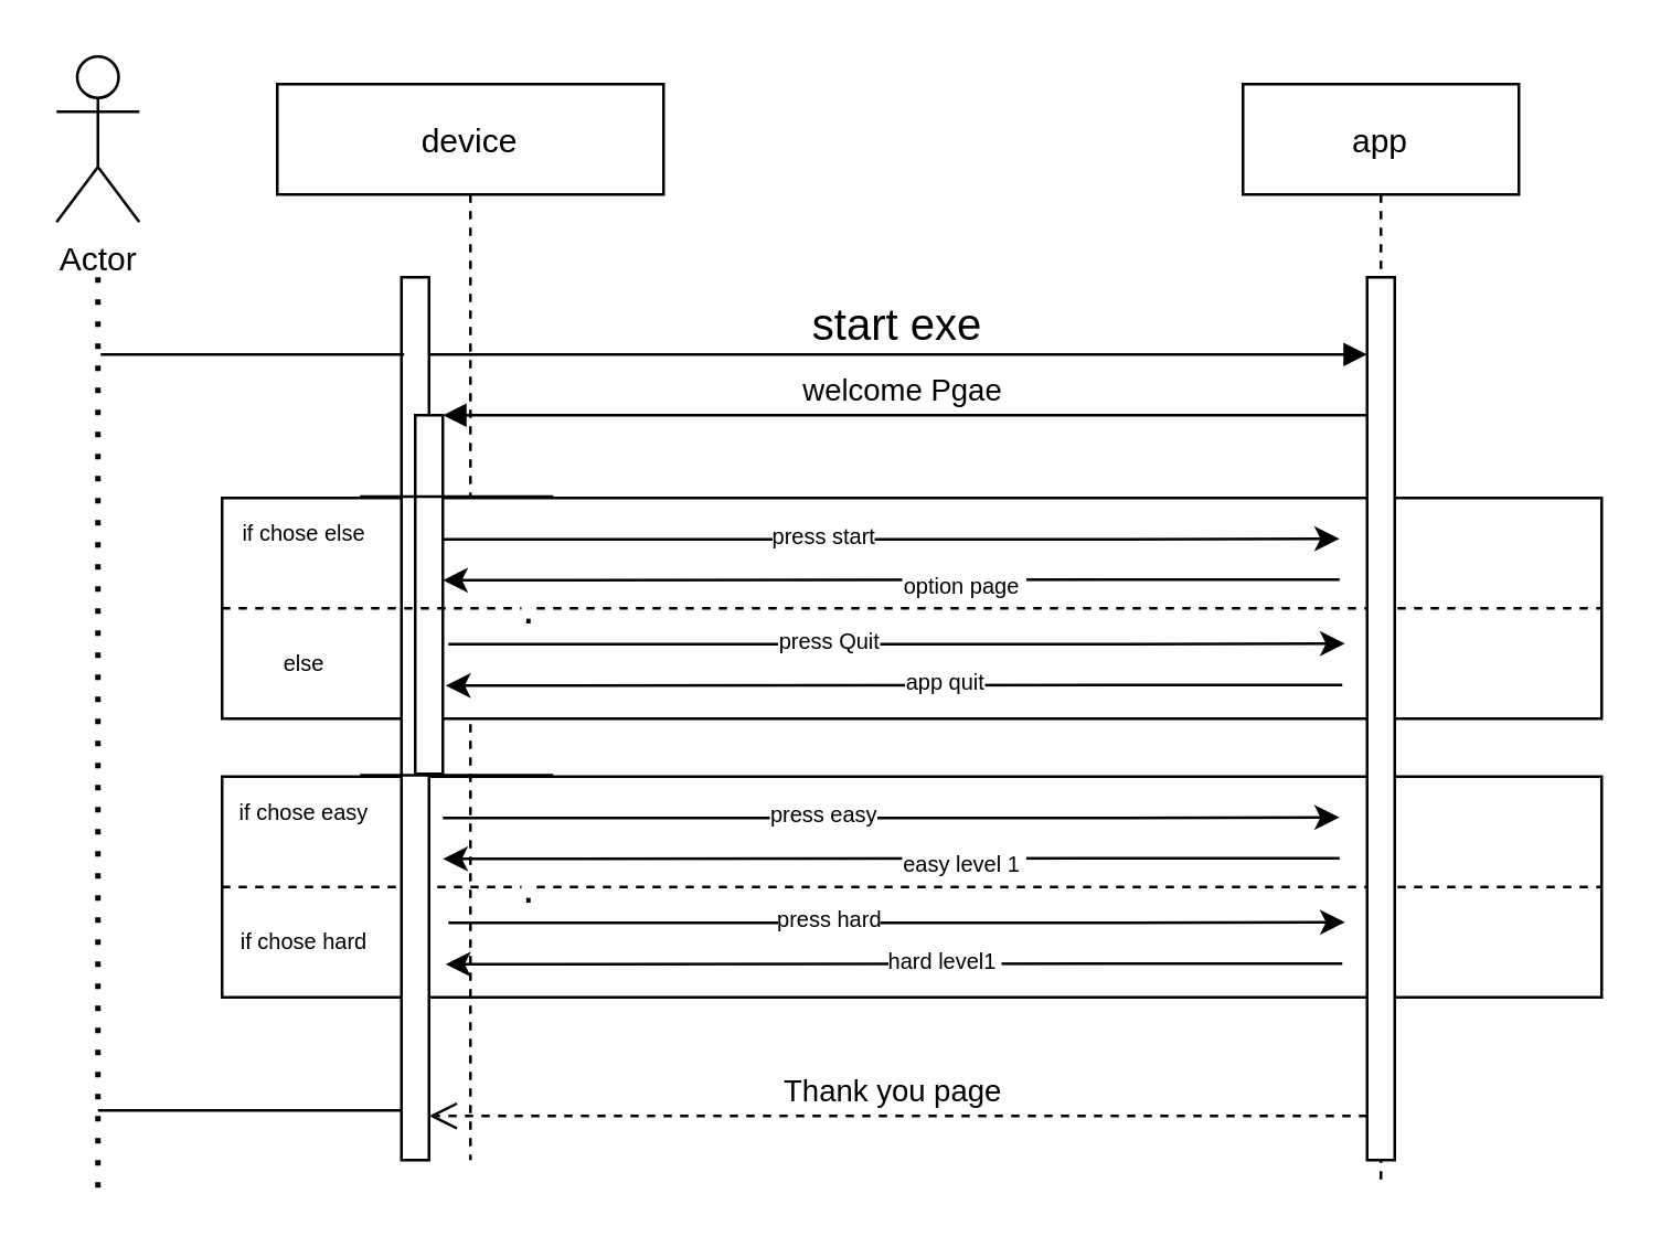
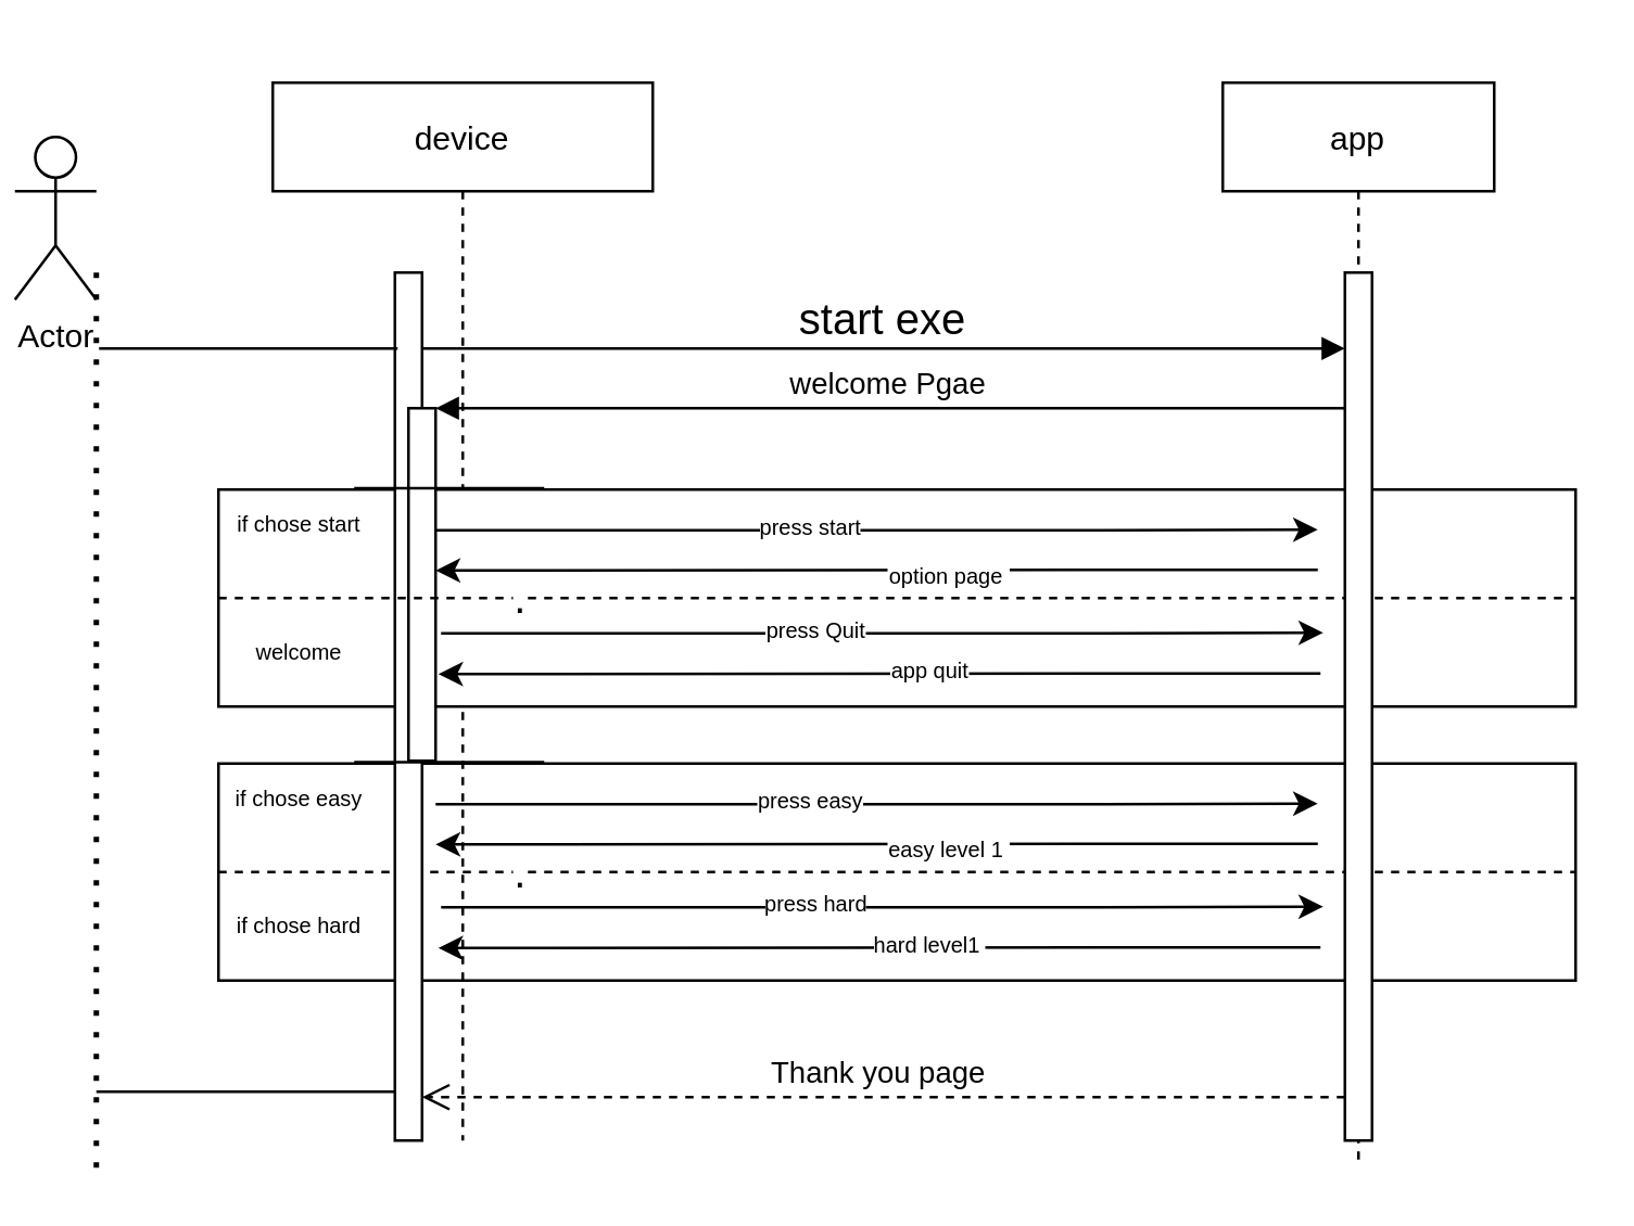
- <mxCell id="32" value="Actor" style="shape=umlActor;verticalLabelPosition=bottom;verticalAlign=top;html=1;outlineConnect=0;" vertex="1" parent="1"><mxGeometry x="20" y="20" width="30" height="60" as="geometry" /></mxCell>
+ <mxCell id="32" value="Actor" style="shape=umlActor;verticalLabelPosition=bottom;verticalAlign=top;html=1;outlineConnect=0;" vertex="1" parent="1"><mxGeometry x="5" y="50" width="30" height="60" as="geometry" /></mxCell>
- <mxCell id="11" value="&lt;font style=&quot;font-size: 8px&quot;&gt;if chose else&lt;/font&gt;" style="text;html=1;strokeColor=none;fillColor=none;align=center;verticalAlign=middle;whiteSpace=wrap;rounded=0;fontSize=16;" vertex="1" parent="7"><mxGeometry x="-25" y="150" width="70" height="20" as="geometry" /></mxCell>
+ <mxCell id="11" value="&lt;font style=&quot;font-size: 8px&quot;&gt;if chose start&lt;/font&gt;" style="text;html=1;strokeColor=none;fillColor=none;align=center;verticalAlign=middle;whiteSpace=wrap;rounded=0;fontSize=16;" vertex="1" parent="7"><mxGeometry x="-25" y="150" width="70" height="20" as="geometry" /></mxCell>
- <mxCell id="12" value="&lt;font style=&quot;font-size: 8px&quot;&gt;else&lt;/font&gt;" style="text;html=1;strokeColor=none;fillColor=none;align=center;verticalAlign=middle;whiteSpace=wrap;rounded=0;fontSize=16;" vertex="1" parent="7"><mxGeometry x="-25" y="197" width="70" height="20" as="geometry" /></mxCell>
+ <mxCell id="12" value="&lt;font style=&quot;font-size: 8px&quot;&gt;welcome&lt;/font&gt;" style="text;html=1;strokeColor=none;fillColor=none;align=center;verticalAlign=middle;whiteSpace=wrap;rounded=0;fontSize=16;" vertex="1" parent="7"><mxGeometry x="-25" y="197" width="70" height="20" as="geometry" /></mxCell>
